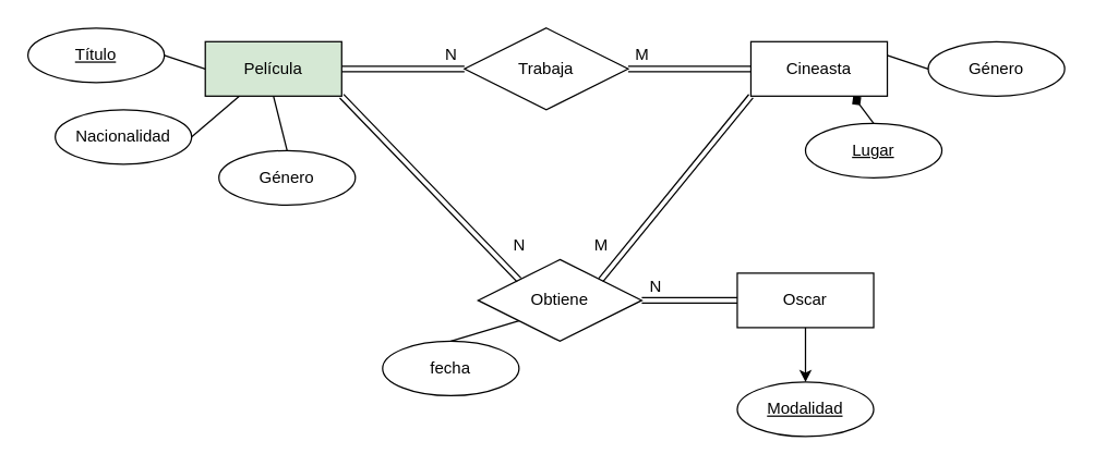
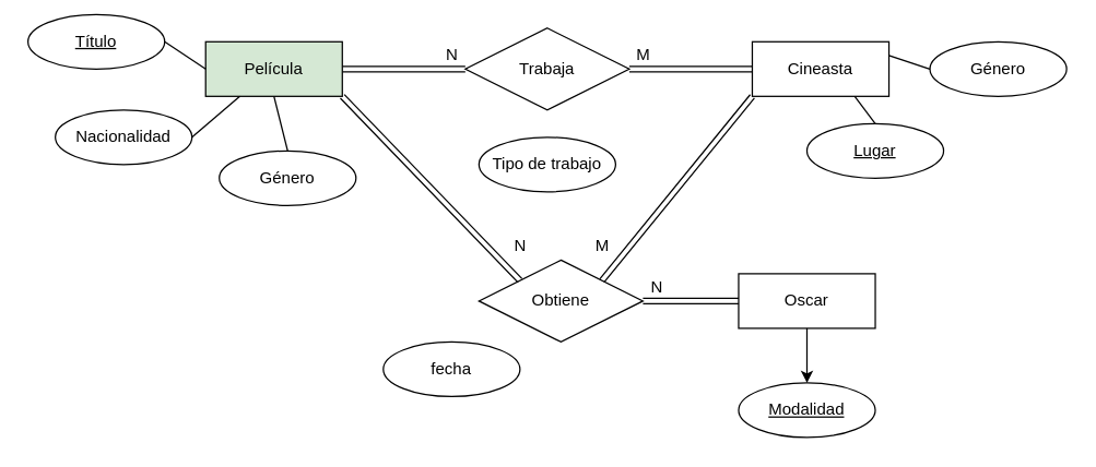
- <mxCell id="10" value="Título" style="ellipse;whiteSpace=wrap;html=1;align=center;fontStyle=4;" vertex="1" parent="1"><mxGeometry x="20" y="20" width="100" height="40" as="geometry" /></mxCell>
+ <mxCell id="10" value="Título" style="ellipse;whiteSpace=wrap;html=1;align=center;fontStyle=4;" vertex="1" parent="1"><mxGeometry x="20" y="10" width="100" height="40" as="geometry" /></mxCell>
- <mxCell id="30" value="" style="endArrow=diamond;html=1;rounded=0;entryX=0.75;entryY=1;entryDx=0;entryDy=0;exitX=0.5;exitY=0;exitDx=0;exitDy=0;" edge="1" parent="1" source="15" target="4"><mxGeometry relative="1" as="geometry"><mxPoint x="320" y="220" as="sourcePoint" /><mxPoint x="480" y="220" as="targetPoint" /></mxGeometry></mxCell>
+ <mxCell id="30" value="" style="endArrow=none;html=1;rounded=0;entryX=0.75;entryY=1;entryDx=0;entryDy=0;exitX=0.5;exitY=0;exitDx=0;exitDy=0;" edge="1" parent="1" source="15" target="4"><mxGeometry relative="1" as="geometry"><mxPoint x="320" y="220" as="sourcePoint" /><mxPoint x="480" y="220" as="targetPoint" /></mxGeometry></mxCell>
+ <mxCell id="13" value="Tipo de trabajo" style="ellipse;whiteSpace=wrap;html=1;align=center;" vertex="1" parent="1"><mxGeometry x="350" y="100" width="100" height="40" as="geometry" /></mxCell>
- <mxCell id="25" value="" style="endArrow=none;html=1;rounded=0;exitX=0.5;exitY=0;exitDx=0;exitDy=0;entryX=0;entryY=1;entryDx=0;entryDy=0;" edge="1" parent="1" source="18" target="5"><mxGeometry relative="1" as="geometry"><mxPoint x="320" y="220" as="sourcePoint" /><mxPoint x="480" y="220" as="targetPoint" /></mxGeometry></mxCell>
